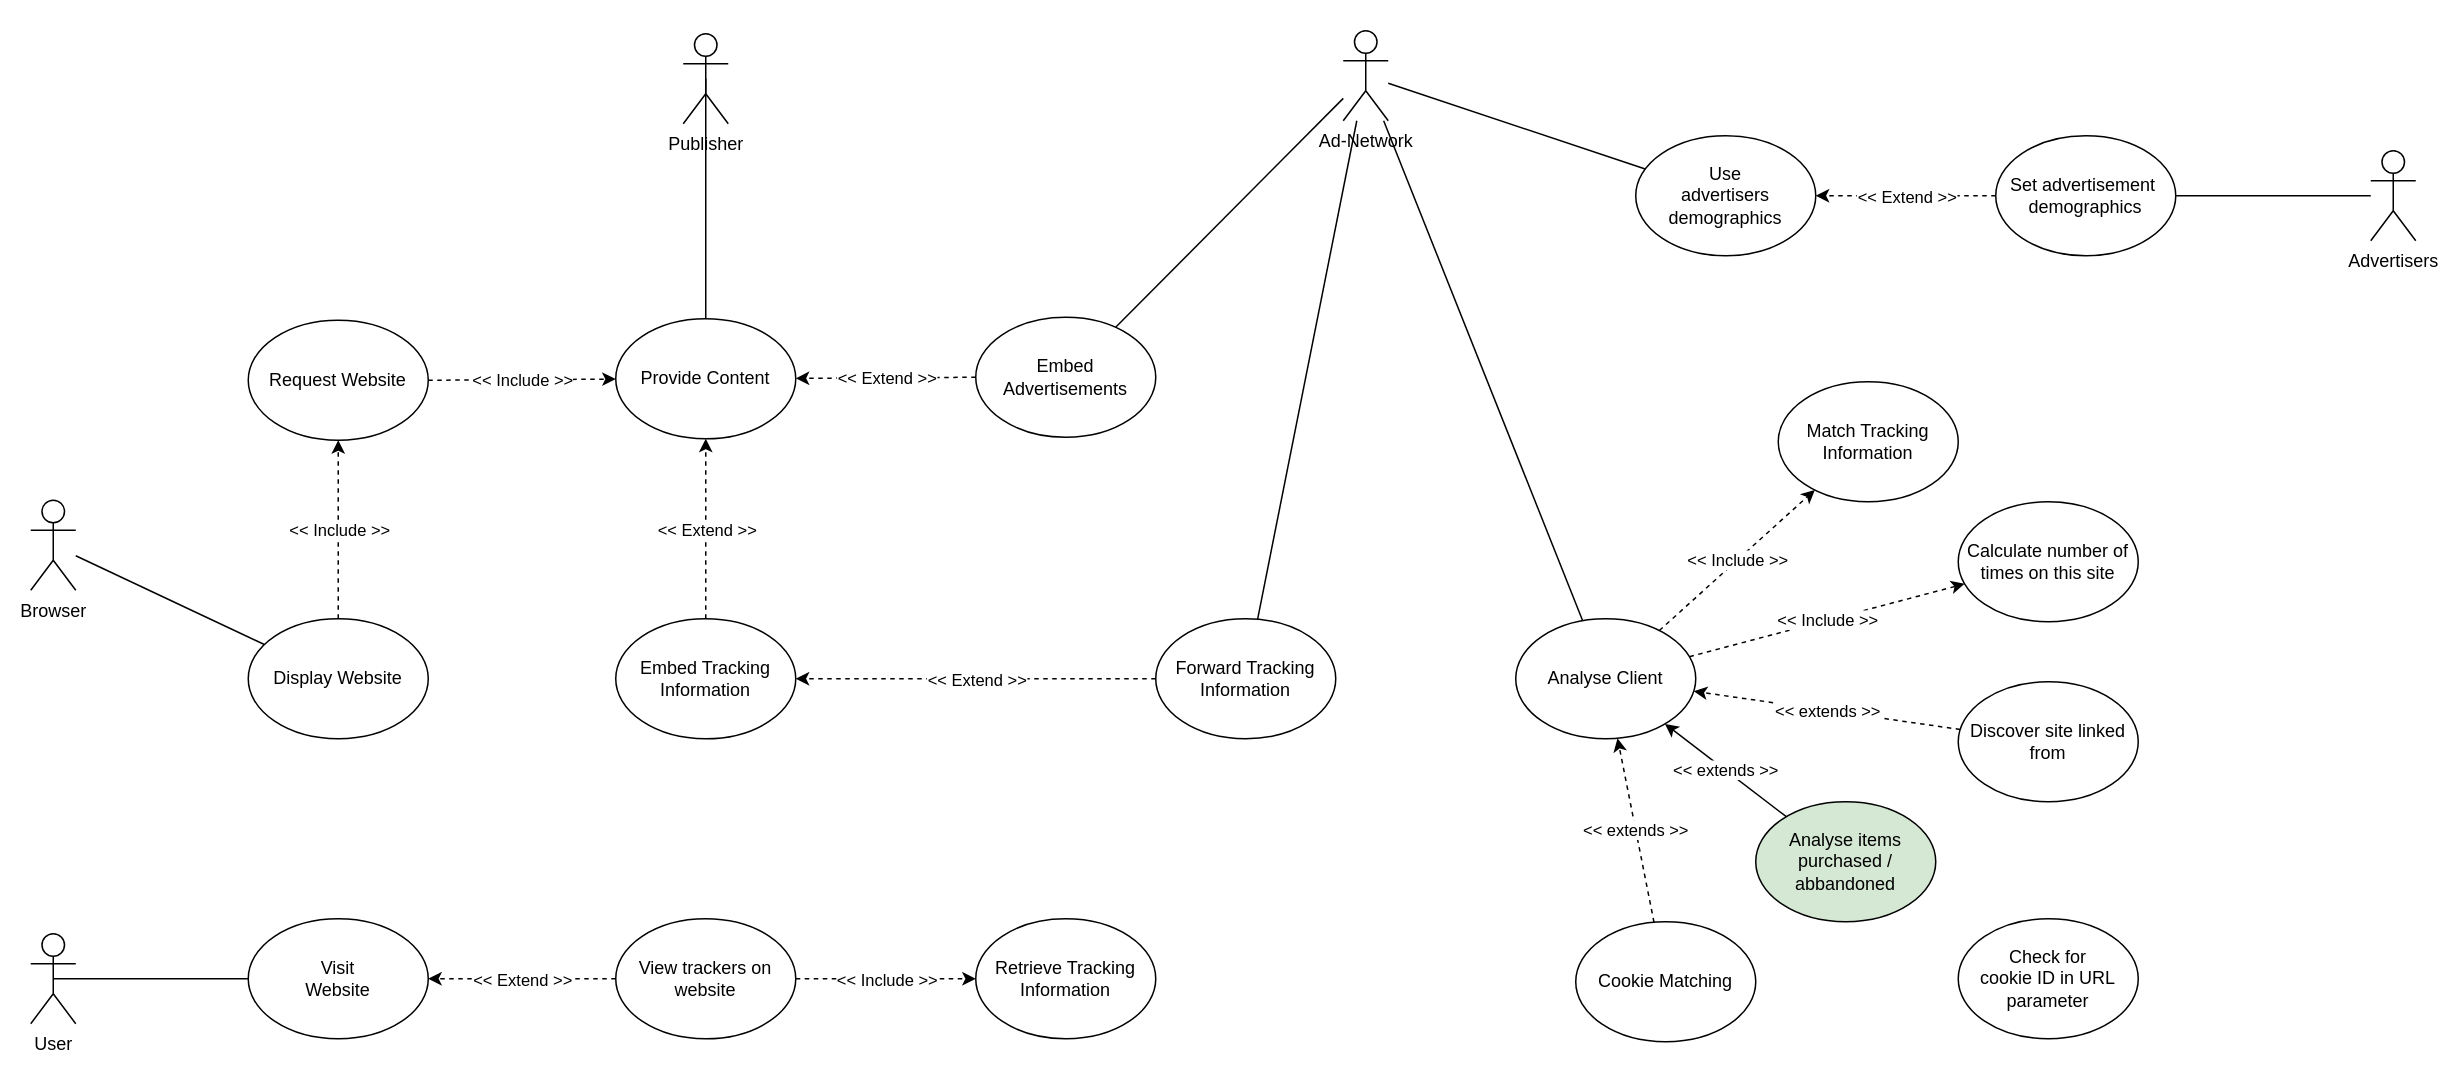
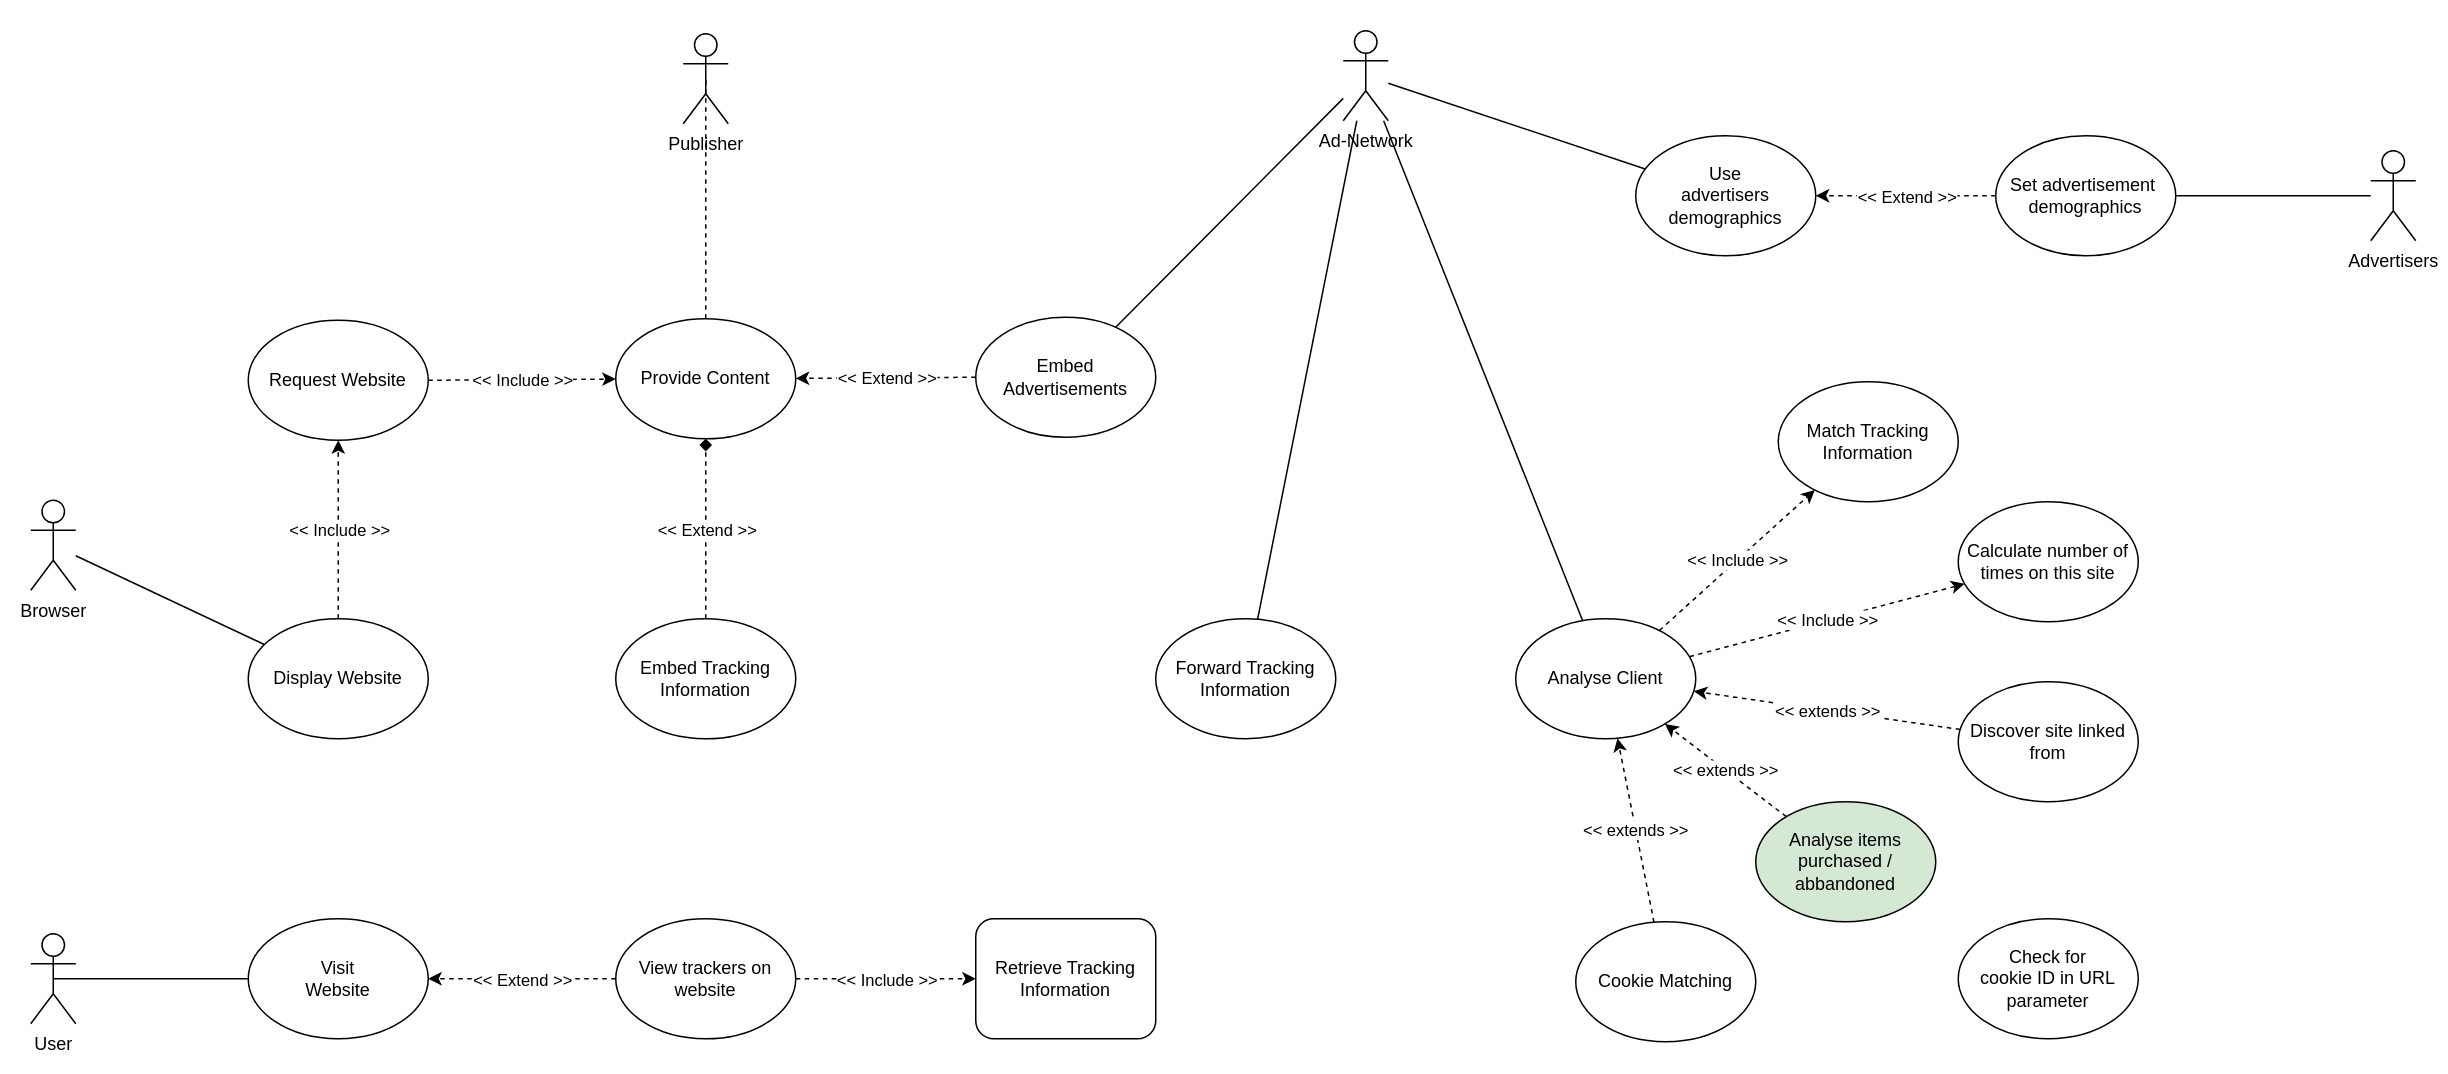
- <mxCell id="24" value="" style="endArrow=none;html=1;entryX=0.5;entryY=0.5;entryDx=0;entryDy=0;entryPerimeter=0;" parent="1" source="8" target="4" edge="1"><mxGeometry width="50" height="50" relative="1" as="geometry"><mxPoint x="320" y="362" as="sourcePoint" /><mxPoint x="370" y="312" as="targetPoint" /></mxGeometry></mxCell>
+ <mxCell id="24" value="" style="endArrow=none;html=1;entryX=0.5;entryY=0.5;entryDx=0;entryDy=0;entryPerimeter=0;dashed=1;" parent="1" source="8" target="4" edge="1"><mxGeometry width="50" height="50" relative="1" as="geometry"><mxPoint x="320" y="362" as="sourcePoint" /><mxPoint x="370" y="312" as="targetPoint" /></mxGeometry></mxCell>
- <mxCell id="20" value="" style="endArrow=classic;html=1;dashed=1;" parent="1" source="10" target="8" edge="1"><mxGeometry relative="1" as="geometry"><mxPoint x="290" y="342" as="sourcePoint" /><mxPoint x="390" y="342" as="targetPoint" /></mxGeometry></mxCell>
+ <mxCell id="20" value="" style="endArrow=diamond;html=1;dashed=1;" parent="1" source="10" target="8" edge="1"><mxGeometry relative="1" as="geometry"><mxPoint x="290" y="342" as="sourcePoint" /><mxPoint x="390" y="342" as="targetPoint" /></mxGeometry></mxCell>
- <mxCell id="22" value="" style="endArrow=classic;html=1;dashed=1;" parent="1" source="13" target="10" edge="1"><mxGeometry relative="1" as="geometry"><mxPoint x="290" y="342" as="sourcePoint" /><mxPoint x="390" y="342" as="targetPoint" /></mxGeometry></mxCell>
- <mxCell id="23" value="&amp;lt;&amp;lt; Extend &amp;gt;&amp;gt;" style="edgeLabel;resizable=0;html=1;align=center;verticalAlign=middle;" parent="22" connectable="0" vertex="1"><mxGeometry relative="1" as="geometry" /></mxCell>
- <mxCell id="35" value="" style="endArrow=classic;html=1;dashed=0;" parent="1" source="34" target="11" edge="1"><mxGeometry relative="1" as="geometry"><mxPoint x="1321.414" y="635.51" as="sourcePoint" /><mxPoint x="1123.557" y="510.51" as="targetPoint" /></mxGeometry></mxCell>
+ <mxCell id="35" value="" style="endArrow=classic;html=1;dashed=1;" parent="1" source="34" target="11" edge="1"><mxGeometry relative="1" as="geometry"><mxPoint x="1321.414" y="635.51" as="sourcePoint" /><mxPoint x="1123.557" y="510.51" as="targetPoint" /></mxGeometry></mxCell>
- <mxCell id="14" value="Retrieve Tracking Information" style="ellipse;whiteSpace=wrap;html=1;" parent="1" vertex="1"><mxGeometry x="650" y="612" width="120" height="80" as="geometry" /></mxCell>
+ <mxCell id="14" value="Retrieve Tracking Information" style="whiteSpace=wrap;html=1;rounded=1;" parent="1" vertex="1"><mxGeometry x="650" y="612" width="120" height="80" as="geometry" /></mxCell>
